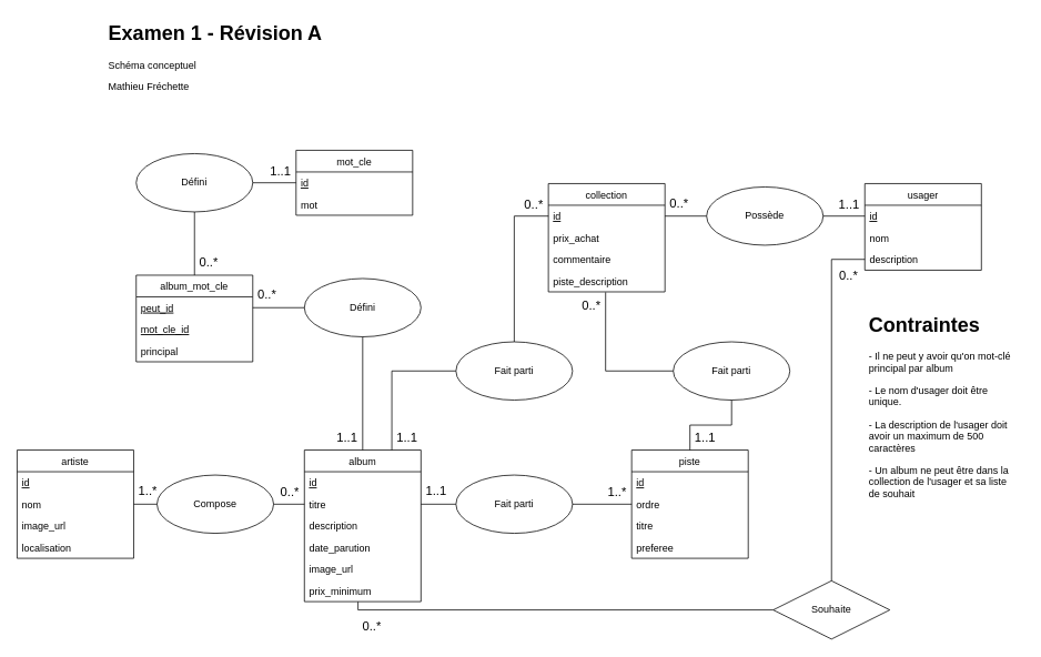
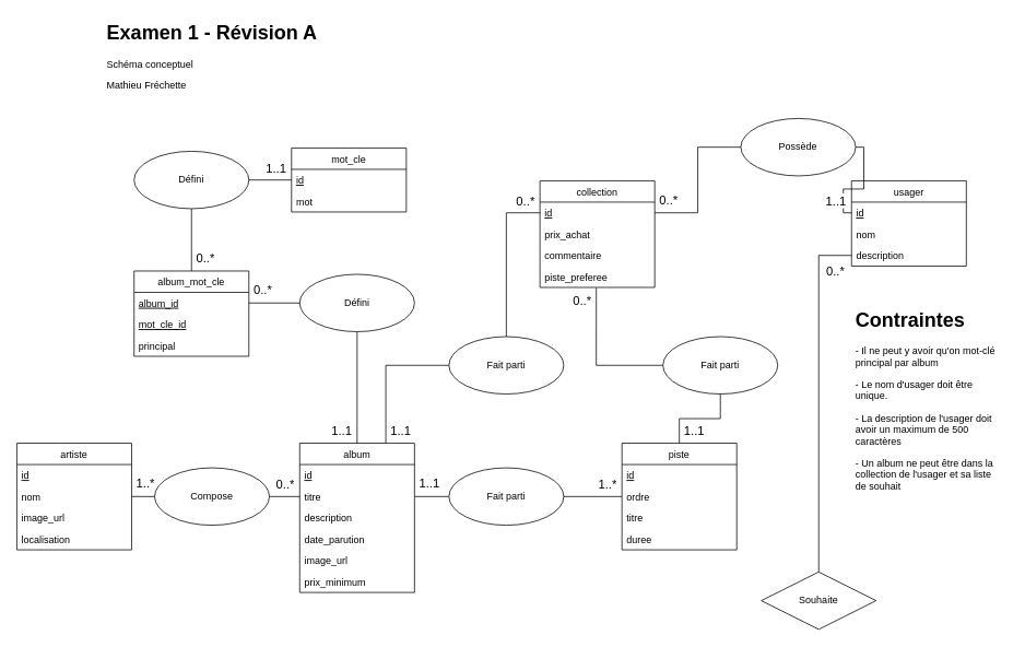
- <mxCell id="58" value="Possède" style="ellipse;whiteSpace=wrap;html=1;" parent="1" vertex="1"><mxGeometry x="848" y="224" width="140" height="70" as="geometry" /></mxCell>
+ <mxCell id="58" value="Possède" style="ellipse;whiteSpace=wrap;html=1;" parent="1" vertex="1"><mxGeometry x="903" y="144" width="140" height="70" as="geometry" /></mxCell>
- <mxCell id="55" value="piste_description" style="text;strokeColor=none;fillColor=none;align=left;verticalAlign=top;spacingLeft=4;spacingRight=4;overflow=hidden;rotatable=0;points=[[0,0.5],[1,0.5]];portConstraint=eastwest;" parent="51" vertex="1"><mxGeometry y="104" width="140" height="26" as="geometry" /></mxCell>
+ <mxCell id="55" value="piste_preferee" style="text;strokeColor=none;fillColor=none;align=left;verticalAlign=top;spacingLeft=4;spacingRight=4;overflow=hidden;rotatable=0;points=[[0,0.5],[1,0.5]];portConstraint=eastwest;" parent="51" vertex="1"><mxGeometry y="104" width="140" height="26" as="geometry" /></mxCell>
- <mxCell id="33" value="peut_id" style="text;strokeColor=none;fillColor=none;align=left;verticalAlign=top;spacingLeft=4;spacingRight=4;overflow=hidden;rotatable=0;points=[[0,0.5],[1,0.5]];portConstraint=eastwest;fontSize=12;fontStyle=4" parent="32" vertex="1"><mxGeometry y="26" width="140" height="26" as="geometry" /></mxCell>
+ <mxCell id="33" value="album_id" style="text;strokeColor=none;fillColor=none;align=left;verticalAlign=top;spacingLeft=4;spacingRight=4;overflow=hidden;rotatable=0;points=[[0,0.5],[1,0.5]];portConstraint=eastwest;fontSize=12;fontStyle=4" parent="32" vertex="1"><mxGeometry y="26" width="140" height="26" as="geometry" /></mxCell>
- <mxCell id="18" value="preferee" style="text;strokeColor=none;fillColor=none;align=left;verticalAlign=top;spacingLeft=4;spacingRight=4;overflow=hidden;rotatable=0;points=[[0,0.5],[1,0.5]];portConstraint=eastwest;" parent="14" vertex="1"><mxGeometry y="104" width="140" height="26" as="geometry" /></mxCell>
+ <mxCell id="18" value="duree" style="text;strokeColor=none;fillColor=none;align=left;verticalAlign=top;spacingLeft=4;spacingRight=4;overflow=hidden;rotatable=0;points=[[0,0.5],[1,0.5]];portConstraint=eastwest;" parent="14" vertex="1"><mxGeometry y="104" width="140" height="26" as="geometry" /></mxCell>
- <mxCell id="63" value="" style="endArrow=none;html=1;edgeStyle=orthogonalEdgeStyle;rounded=0;entryX=0;entryY=0.5;entryDx=0;entryDy=0;exitX=0.46;exitY=1.008;exitDx=0;exitDy=0;exitPerimeter=0;" parent="1" source="13" target="56" edge="1"><mxGeometry relative="1" as="geometry"><mxPoint x="435" y="770" as="sourcePoint" /><mxPoint x="714" y="800" as="targetPoint" /></mxGeometry></mxCell>
- <mxCell id="64" value="0..*" style="edgeLabel;resizable=0;html=1;align=left;verticalAlign=bottom;fontSize=15;" parent="63" connectable="0" vertex="1"><mxGeometry x="-1" relative="1" as="geometry"><mxPoint x="4" y="40" as="offset" /></mxGeometry></mxCell>
